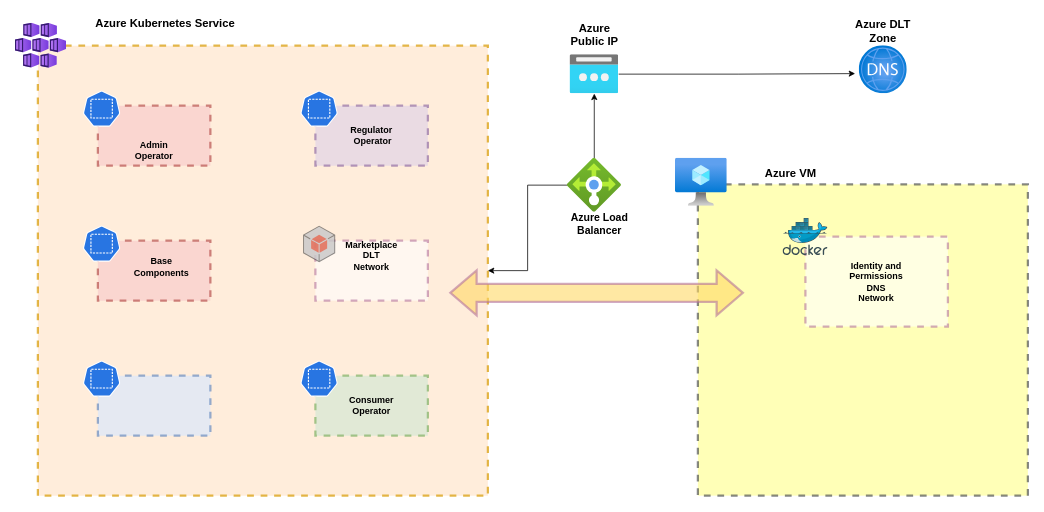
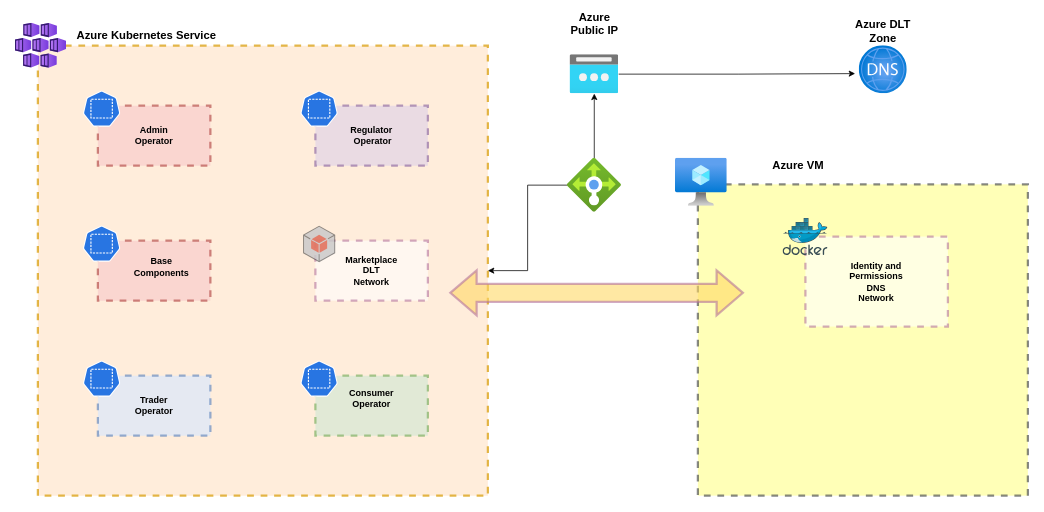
- <mxCell id="37" value="&lt;b style=&quot;font-size: 15px;&quot;&gt;Azure Kubernetes Service&lt;/b&gt;" style="text;html=1;strokeColor=none;fillColor=none;align=center;verticalAlign=middle;whiteSpace=wrap;rounded=0;dashed=1;strokeWidth=3;opacity=60;fontSize=15;" parent="1" vertex="1"><mxGeometry x="115" y="15" width="210" height="30" as="geometry" /></mxCell>
+ <mxCell id="37" value="&lt;b style=&quot;font-size: 15px;&quot;&gt;Azure Kubernetes Service&lt;/b&gt;" style="text;html=1;strokeColor=none;fillColor=none;align=center;verticalAlign=middle;whiteSpace=wrap;rounded=0;dashed=1;strokeWidth=3;opacity=60;fontSize=15;" parent="1" vertex="1"><mxGeometry x="90" y="30" width="210" height="30" as="geometry" /></mxCell>
- <mxCell id="34" value="Azure Public IP" style="text;html=1;strokeColor=none;fillColor=none;align=center;verticalAlign=middle;whiteSpace=wrap;rounded=0;dashed=1;strokeWidth=3;opacity=60;fontStyle=1;fontSize=15;" parent="1" vertex="1"><mxGeometry x="750.62" y="30" width="82.5" height="30" as="geometry" /></mxCell>
+ <mxCell id="34" value="Azure Public IP" style="text;html=1;strokeColor=none;fillColor=none;align=center;verticalAlign=middle;whiteSpace=wrap;rounded=0;dashed=1;strokeWidth=3;opacity=60;fontStyle=1;fontSize=15;" parent="1" vertex="1"><mxGeometry x="750.62" y="15" width="82.5" height="30" as="geometry" /></mxCell>
- <mxCell id="12" value="Admin Operator" style="text;html=1;strokeColor=none;fillColor=none;align=center;verticalAlign=middle;whiteSpace=wrap;rounded=0;dashed=1;strokeWidth=3;opacity=70;fontStyle=1" parent="1" vertex="1"><mxGeometry x="175" y="185" width="60" height="30" as="geometry" /></mxCell>
+ <mxCell id="12" value="Admin Operator" style="text;html=1;strokeColor=none;fillColor=none;align=center;verticalAlign=middle;whiteSpace=wrap;rounded=0;dashed=1;strokeWidth=3;opacity=70;fontStyle=1" parent="1" vertex="1"><mxGeometry x="175" y="165" width="60" height="30" as="geometry" /></mxCell>
- <mxCell id="38" value="&lt;b style=&quot;font-size: 15px;&quot;&gt;Azure VM&lt;/b&gt;" style="text;html=1;strokeColor=none;fillColor=none;align=center;verticalAlign=middle;whiteSpace=wrap;rounded=0;dashed=1;strokeWidth=3;opacity=60;fontSize=15;" parent="1" vertex="1"><mxGeometry x="969" y="214" width="170" height="30" as="geometry" /></mxCell>
+ <mxCell id="38" value="&lt;b style=&quot;font-size: 15px;&quot;&gt;Azure VM&lt;/b&gt;" style="text;html=1;strokeColor=none;fillColor=none;align=center;verticalAlign=middle;whiteSpace=wrap;rounded=0;dashed=1;strokeWidth=3;opacity=60;fontSize=15;" parent="1" vertex="1"><mxGeometry x="979" y="204" width="170" height="30" as="geometry" /></mxCell>
- <mxCell id="36" value="Azure Load Balancer" style="text;html=1;strokeColor=none;fillColor=none;align=center;verticalAlign=middle;whiteSpace=wrap;rounded=0;dashed=1;strokeWidth=3;opacity=60;fontStyle=1;fontSize=14;" parent="1" vertex="1"><mxGeometry x="759.37" y="282" width="80" height="30" as="geometry" /></mxCell>
- <mxCell id="31" value="Marketplace DLT Network" style="text;html=1;strokeColor=none;fillColor=none;align=center;verticalAlign=middle;whiteSpace=wrap;rounded=0;dashed=1;strokeWidth=3;opacity=60;fontStyle=1" parent="1" vertex="1"><mxGeometry x="465" y="325" width="60" height="30" as="geometry" /></mxCell>
+ <mxCell id="31" value="Marketplace DLT Network" style="text;html=1;strokeColor=none;fillColor=none;align=center;verticalAlign=middle;whiteSpace=wrap;rounded=0;dashed=1;strokeWidth=3;opacity=60;fontStyle=1" parent="1" vertex="1"><mxGeometry x="465" y="345" width="60" height="30" as="geometry" /></mxCell>
+ <mxCell id="18" value="Trader Operator" style="text;html=1;strokeColor=none;fillColor=none;align=center;verticalAlign=middle;whiteSpace=wrap;rounded=0;dashed=1;strokeWidth=3;opacity=70;fontStyle=1" parent="1" vertex="1"><mxGeometry x="175" y="525" width="60" height="30" as="geometry" /></mxCell>
- <mxCell id="21" value="Consumer Operator" style="text;html=1;strokeColor=none;fillColor=none;align=center;verticalAlign=middle;whiteSpace=wrap;rounded=0;dashed=1;strokeWidth=3;opacity=70;fontStyle=1" parent="1" vertex="1"><mxGeometry x="465" y="525" width="60" height="30" as="geometry" /></mxCell>
+ <mxCell id="21" value="Consumer Operator" style="text;html=1;strokeColor=none;fillColor=none;align=center;verticalAlign=middle;whiteSpace=wrap;rounded=0;dashed=1;strokeWidth=3;opacity=70;fontStyle=1" parent="1" vertex="1"><mxGeometry x="465" y="515" width="60" height="30" as="geometry" /></mxCell>
